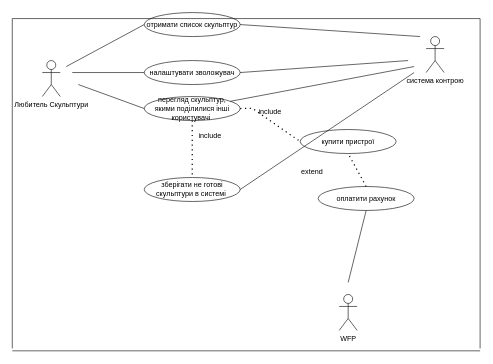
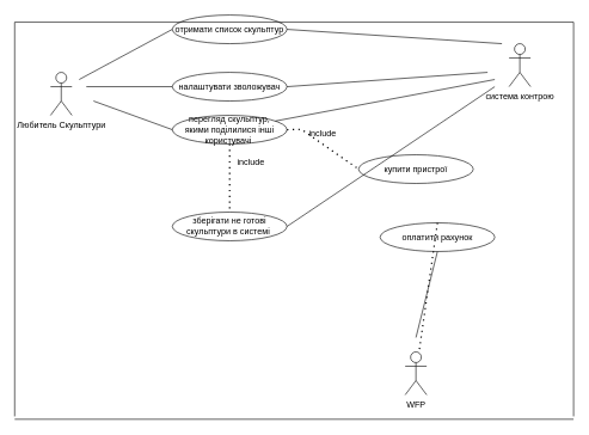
- <mxCell id="14" value="" style="endArrow=none;dashed=1;html=1;dashPattern=1 3;strokeWidth=2;rounded=0;entryX=0.5;entryY=1;entryDx=0;entryDy=0;exitX=0.5;exitY=0;exitDx=0;exitDy=0;" parent="1" source="13" target="10" edge="1"><mxGeometry width="50" height="50" relative="1" as="geometry"><mxPoint x="390" y="410" as="sourcePoint" /><mxPoint x="440" y="360" as="targetPoint" /></mxGeometry></mxCell>
+ <mxCell id="14" value="" style="endArrow=none;dashed=1;html=1;dashPattern=1 3;strokeWidth=2;rounded=0;exitX=0.5;exitY=0;exitDx=0;exitDy=0;" parent="1" source="13" target="16" edge="1"><mxGeometry width="50" height="50" relative="1" as="geometry"><mxPoint x="390" y="410" as="sourcePoint" /><mxPoint x="440" y="360" as="targetPoint" /></mxGeometry></mxCell>
- <mxCell id="15" value="extend" style="text;html=1;strokeColor=none;fillColor=none;align=center;verticalAlign=middle;whiteSpace=wrap;rounded=0;" parent="1" vertex="1"><mxGeometry x="490" y="270" width="60" height="30" as="geometry" /></mxCell>
